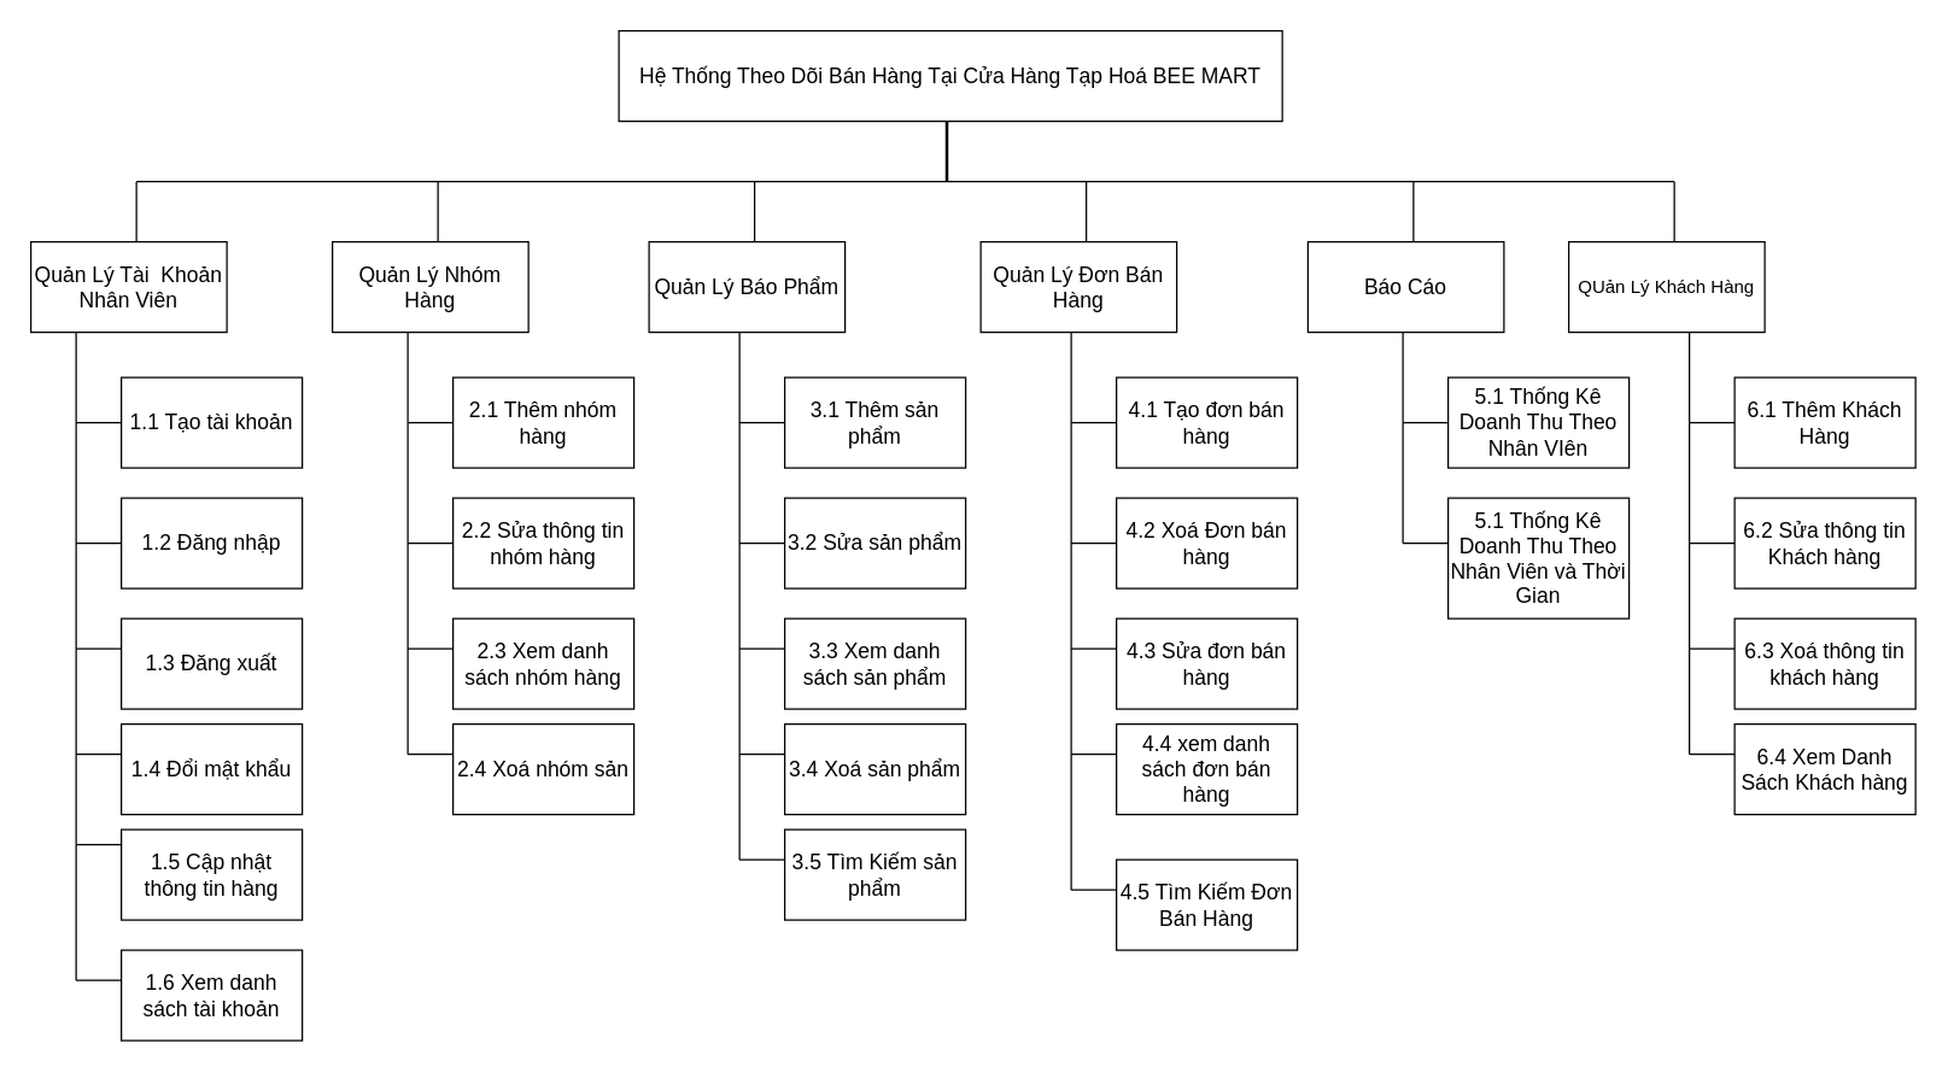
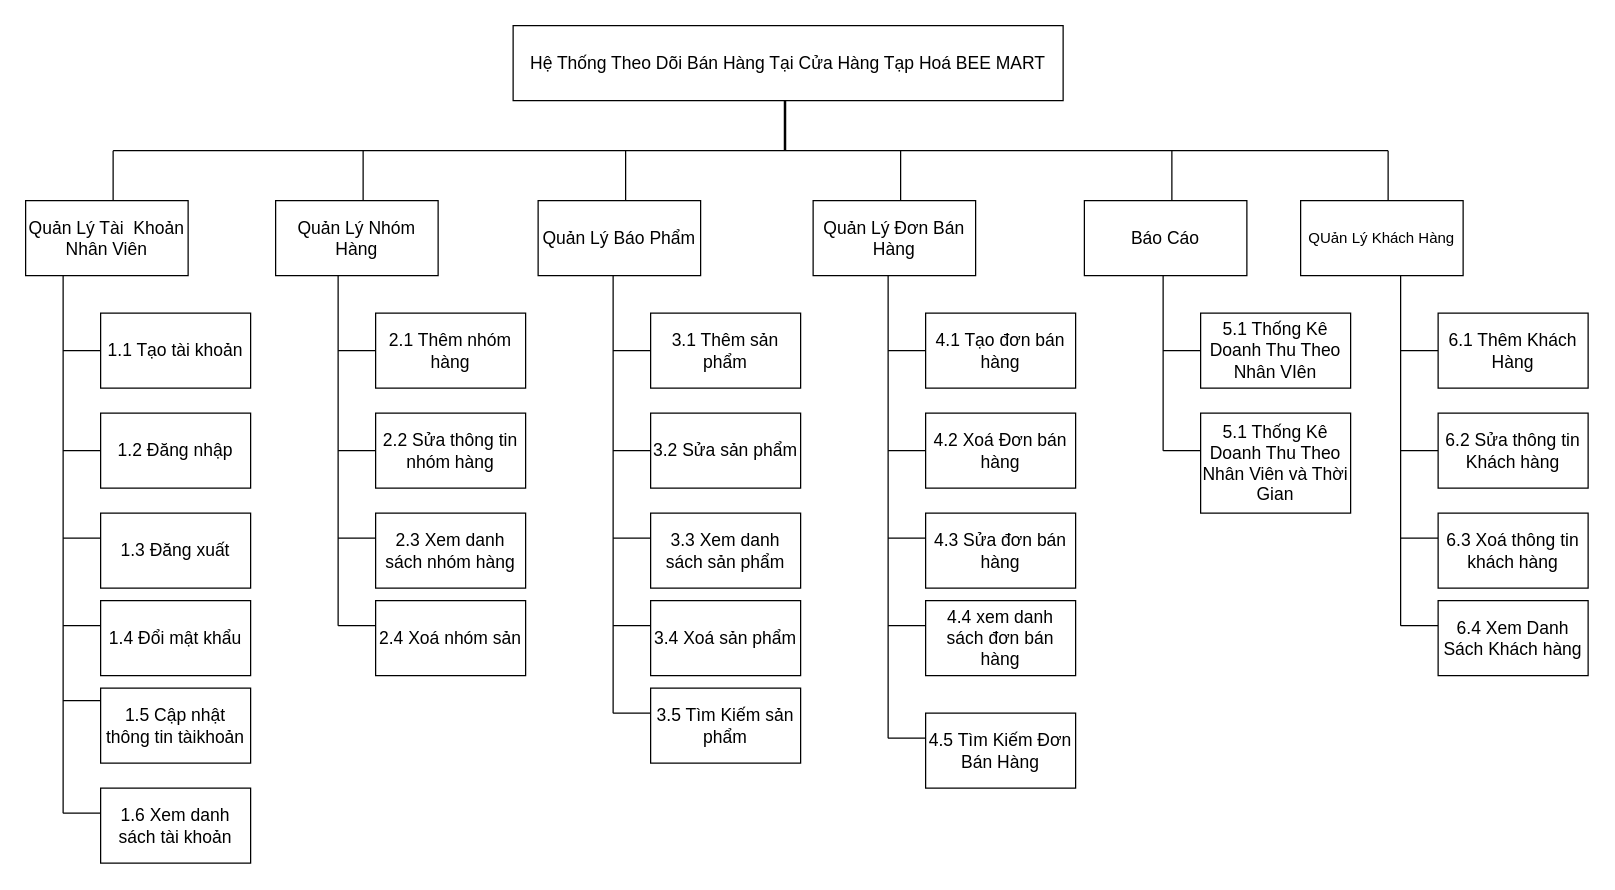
- <mxCell id="47" value="&lt;font style=&quot;font-size: 14px&quot;&gt;&lt;span&gt;1.5 Cập nhật thông tin hàng&lt;/span&gt;&lt;/font&gt;" style="rounded=0;whiteSpace=wrap;html=1;" parent="1" vertex="1"><mxGeometry x="80" y="550" width="120" height="60" as="geometry" /></mxCell>
+ <mxCell id="47" value="&lt;font style=&quot;font-size: 14px&quot;&gt;&lt;span&gt;1.5 Cập nhật thông tin tàikhoản&lt;/span&gt;&lt;/font&gt;" style="rounded=0;whiteSpace=wrap;html=1;" parent="1" vertex="1"><mxGeometry x="80" y="550" width="120" height="60" as="geometry" /></mxCell>
